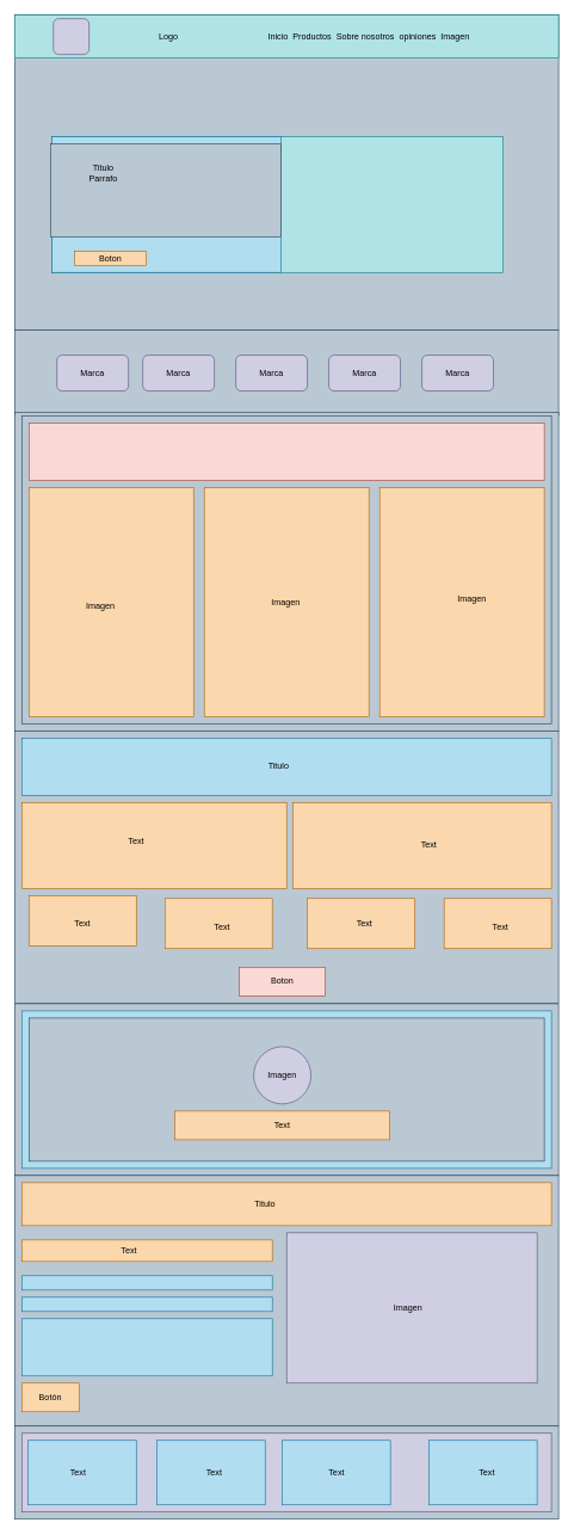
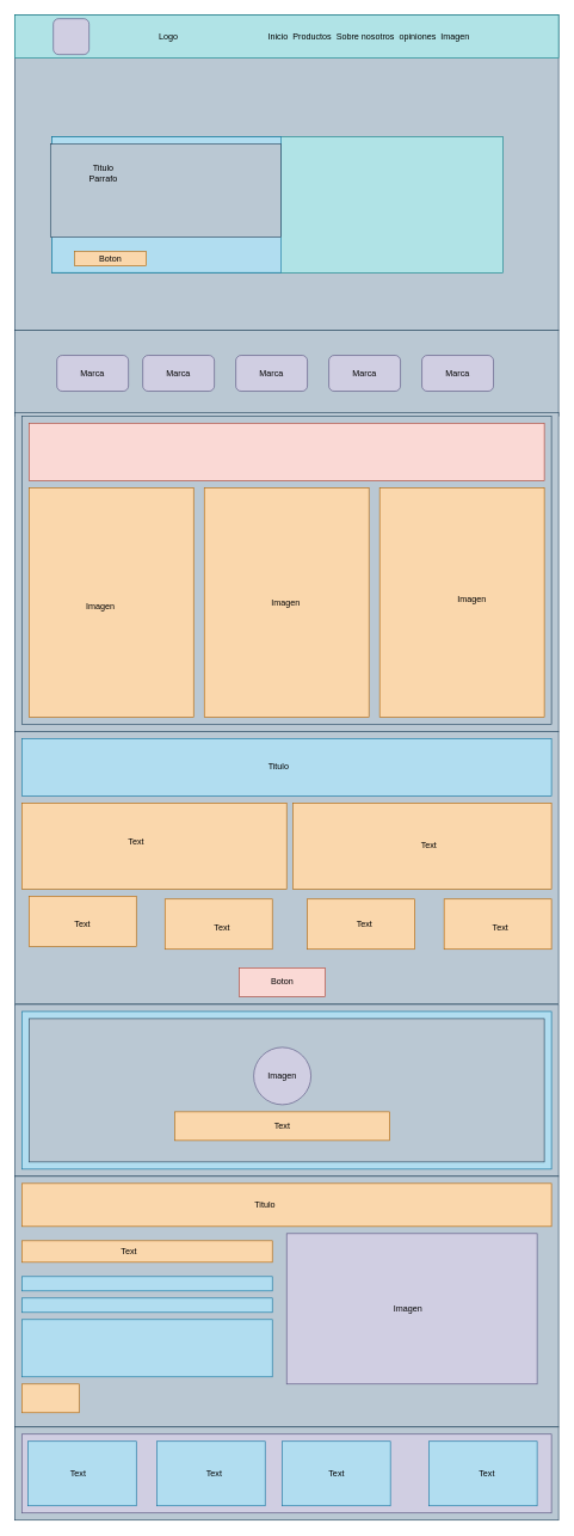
- <mxCell id="62" value="Botón" style="text;html=1;align=center;verticalAlign=middle;whiteSpace=wrap;rounded=0;fillColor=none;" parent="1" vertex="1"><mxGeometry x="40" y="1936" width="60" height="30" as="geometry" /></mxCell>
